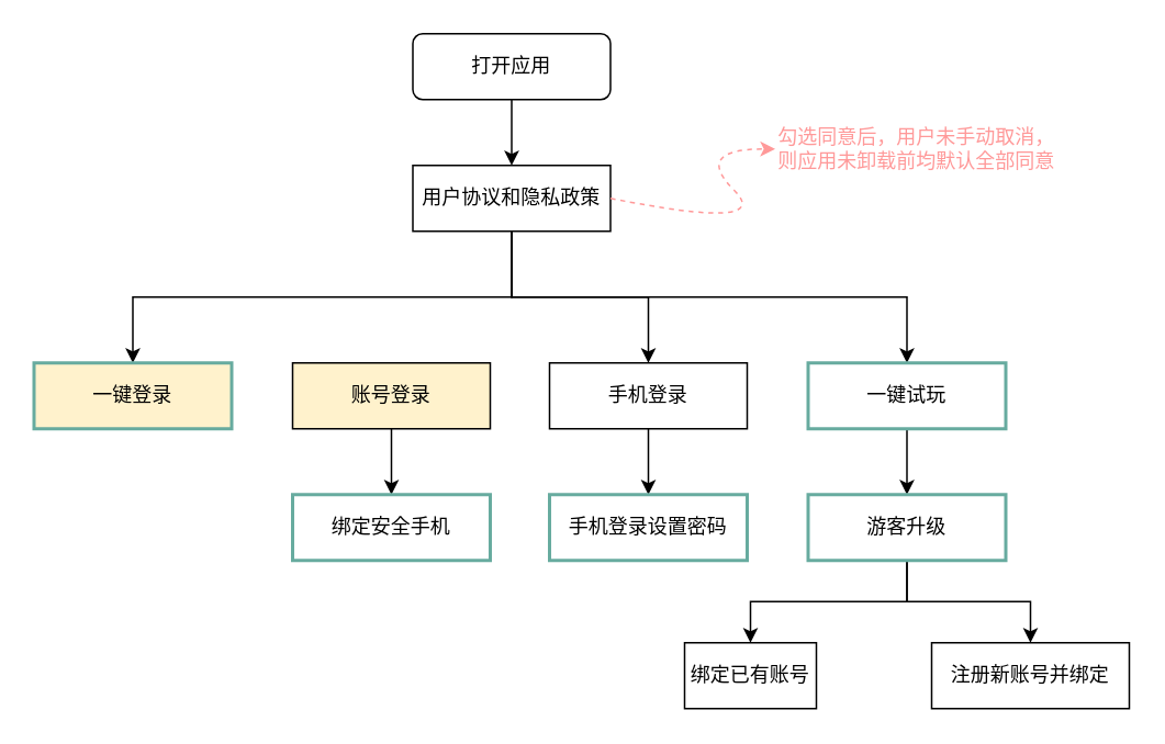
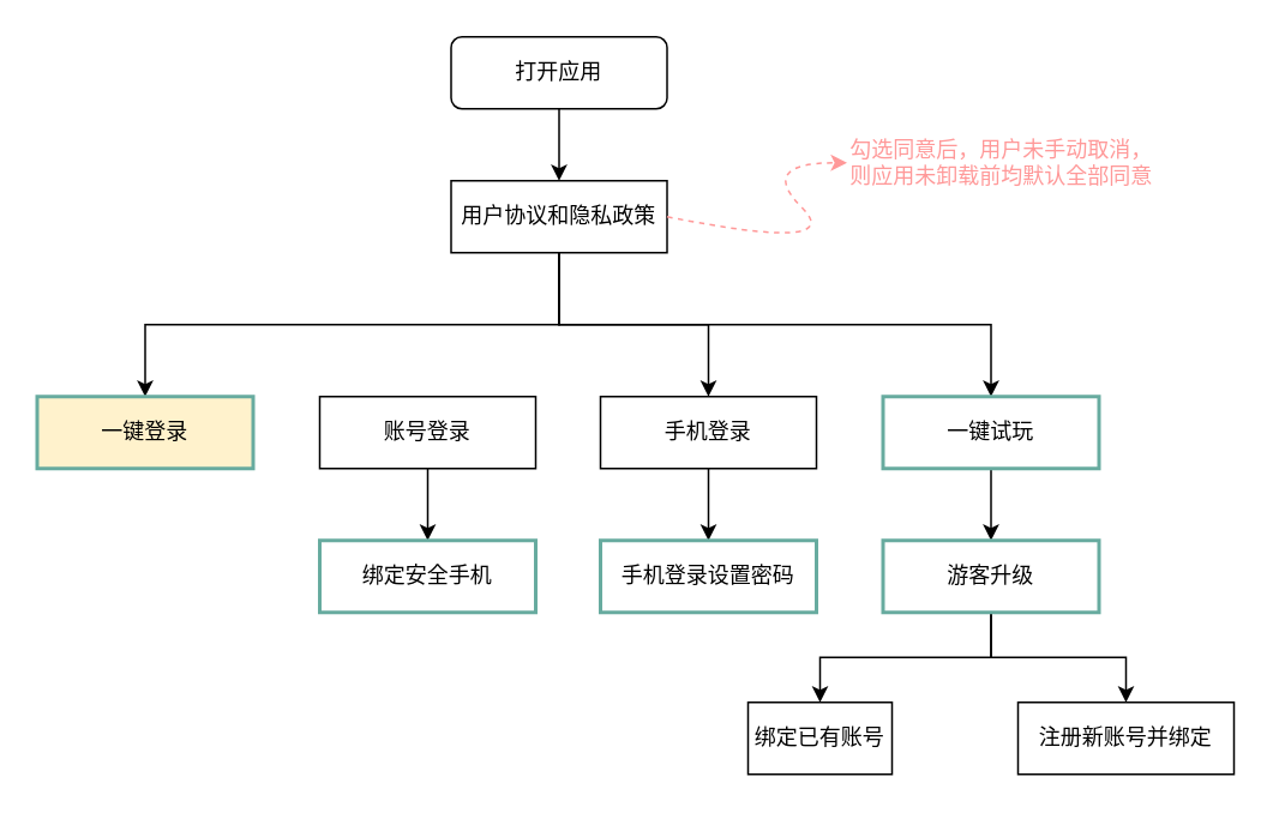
- <mxCell id="8" value="账号登录" parent="1" style="rounded=0;whiteSpace=wrap;html=1;fillColor=#fff2cc;" vertex="1"><mxGeometry as="geometry" x="177" y="220" width="120" height="40" /></mxCell>
+ <mxCell id="8" value="账号登录" parent="1" style="rounded=0;whiteSpace=wrap;html=1;" vertex="1"><mxGeometry as="geometry" x="177" y="220" width="120" height="40" /></mxCell>
